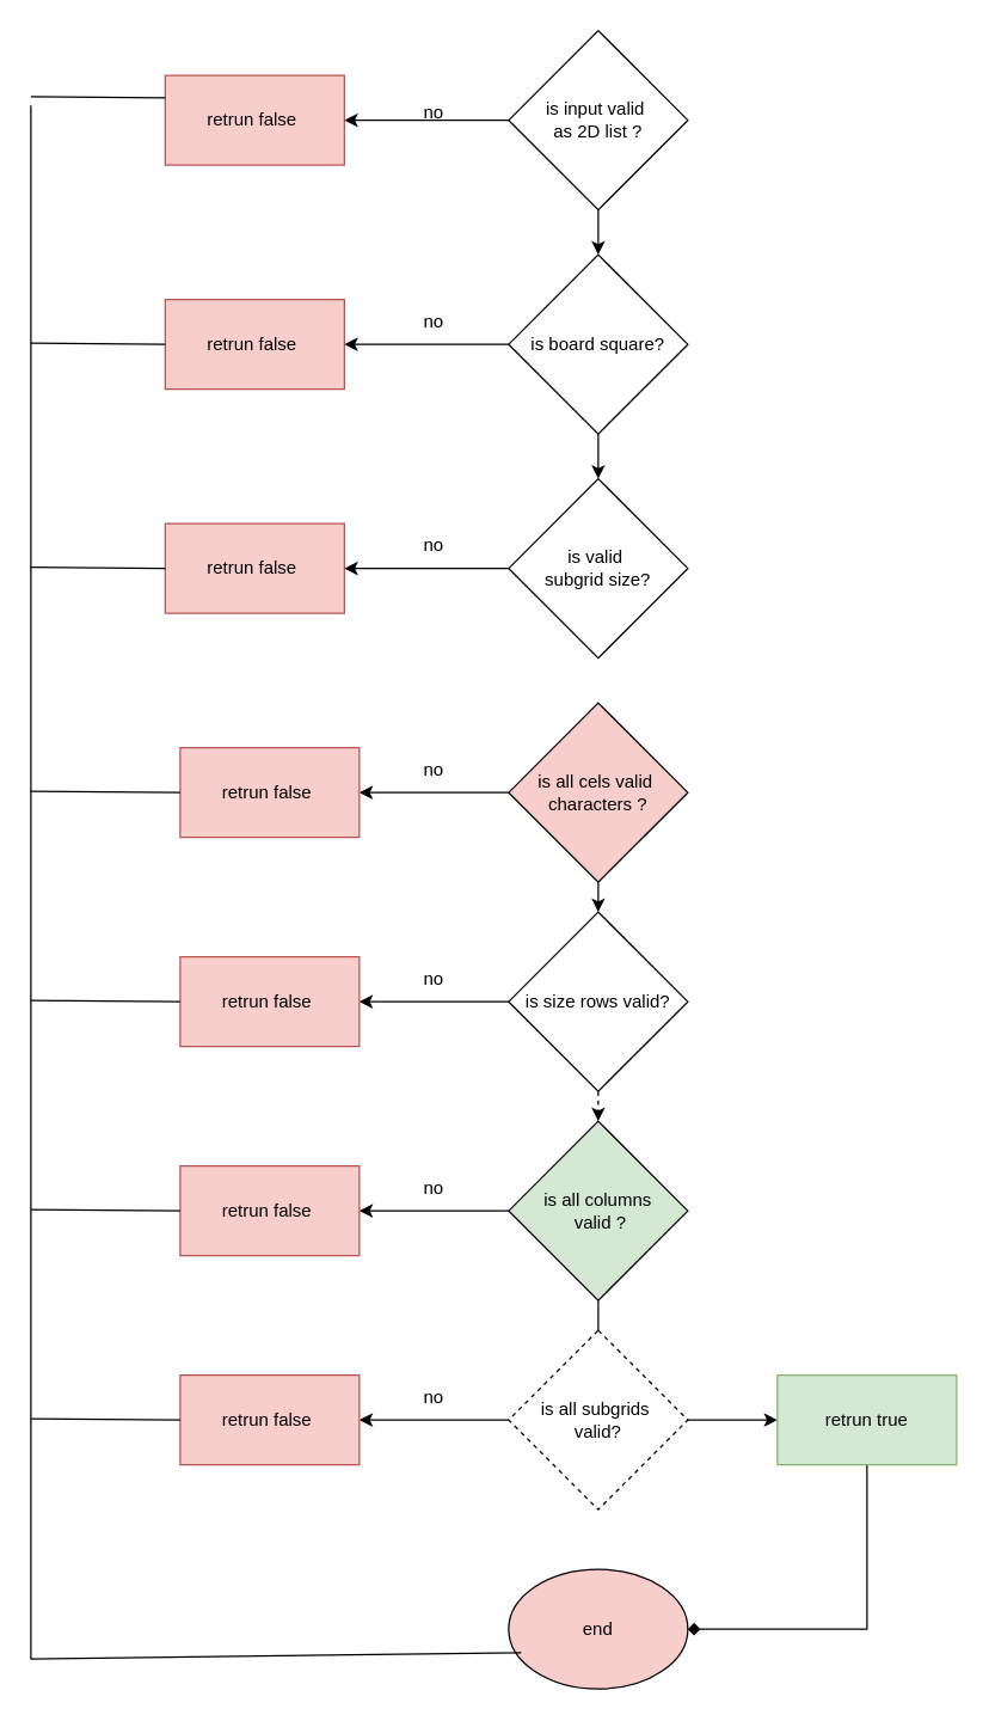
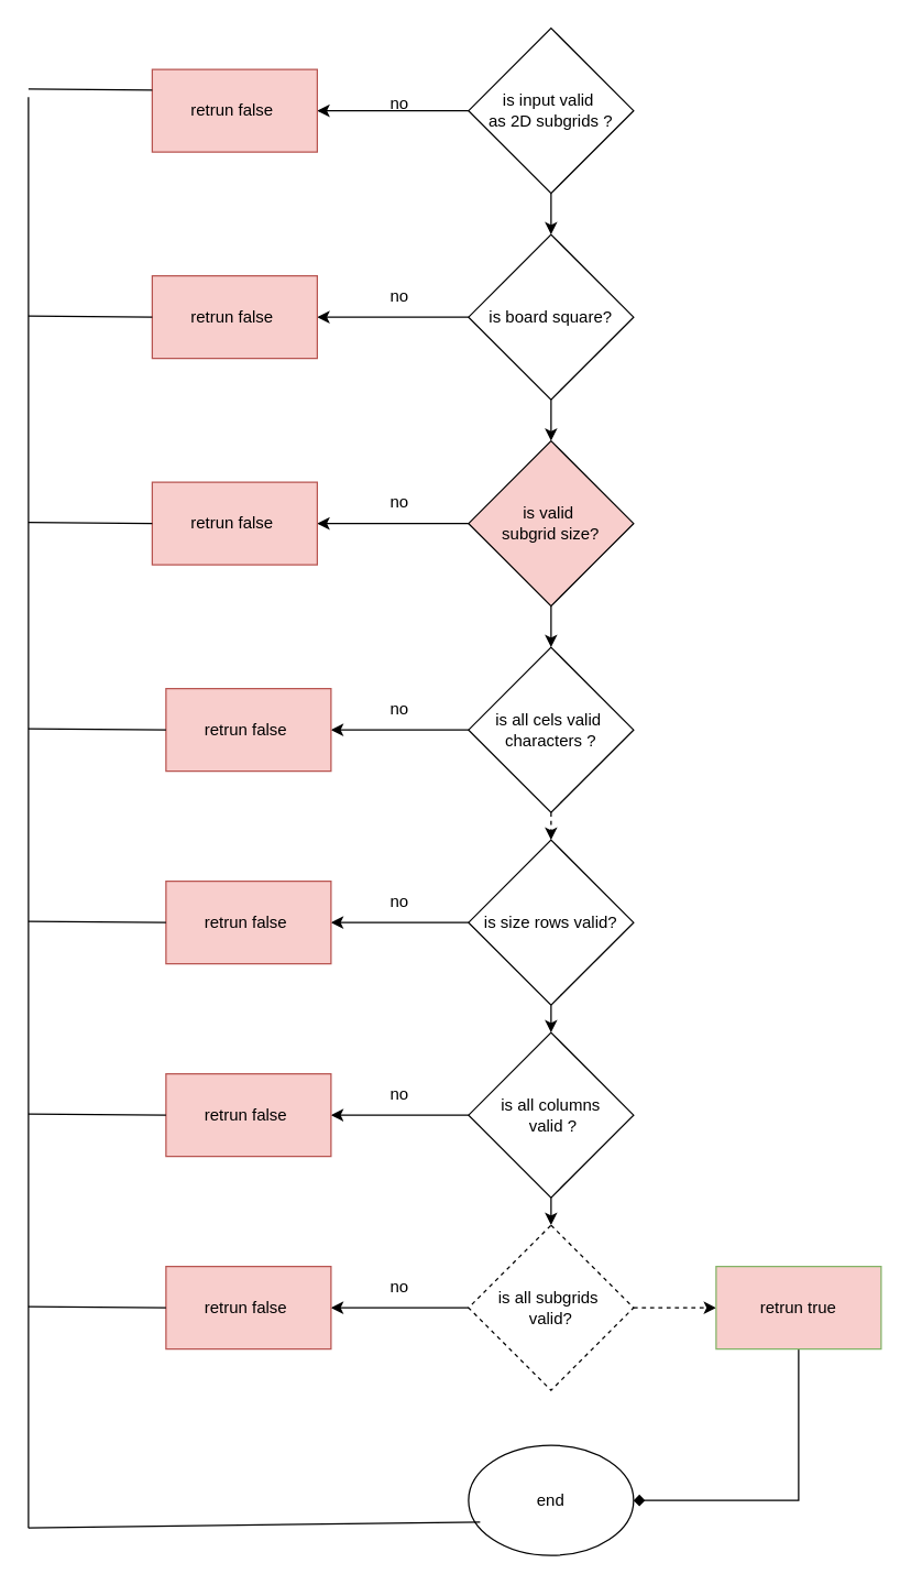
- <mxCell id="4" value="is input valid&amp;nbsp;&lt;div&gt;as 2D list ?&lt;/div&gt;" style="rhombus;whiteSpace=wrap;html=1;" vertex="1" parent="1"><mxGeometry x="340" y="20" width="120" height="120" as="geometry" /></mxCell>
+ <mxCell id="4" value="is input valid&amp;nbsp;&lt;div&gt;as 2D subgrids ?&lt;/div&gt;" style="rhombus;whiteSpace=wrap;html=1;" vertex="1" parent="1"><mxGeometry x="340" y="20" width="120" height="120" as="geometry" /></mxCell>
- <mxCell id="10" value="is valid&amp;nbsp;&lt;div&gt;subgrid size?&lt;/div&gt;" style="rhombus;whiteSpace=wrap;html=1;" vertex="1" parent="1"><mxGeometry x="340" y="320" width="120" height="120" as="geometry" /></mxCell>
+ <mxCell id="10" value="is valid&amp;nbsp;&lt;div&gt;subgrid size?&lt;/div&gt;" style="rhombus;whiteSpace=wrap;html=1;fillColor=#f8cecc;" vertex="1" parent="1"><mxGeometry x="340" y="320" width="120" height="120" as="geometry" /></mxCell>
+ <mxCell id="9" style="edgeStyle=orthogonalEdgeStyle;rounded=0;orthogonalLoop=1;jettySize=auto;html=1;exitX=0.5;exitY=1;exitDx=0;exitDy=0;entryX=0.5;entryY=0;entryDx=0;entryDy=0;" edge="1" parent="1" source="10" target="13"><mxGeometry relative="1" as="geometry" /></mxCell>
- <mxCell id="13" value="is all cels valid&amp;nbsp;&lt;div&gt;characters ?&lt;/div&gt;" style="rhombus;whiteSpace=wrap;html=1;fillColor=#f8cecc;" vertex="1" parent="1"><mxGeometry x="340" y="470" width="120" height="120" as="geometry" /></mxCell>
+ <mxCell id="13" value="is all cels valid&amp;nbsp;&lt;div&gt;characters ?&lt;/div&gt;" style="rhombus;whiteSpace=wrap;html=1;" vertex="1" parent="1"><mxGeometry x="340" y="470" width="120" height="120" as="geometry" /></mxCell>
- <mxCell id="12" style="edgeStyle=orthogonalEdgeStyle;rounded=0;orthogonalLoop=1;jettySize=auto;html=1;exitX=0.5;exitY=1;exitDx=0;exitDy=0;entryX=0.5;entryY=0;entryDx=0;entryDy=0;" edge="1" parent="1" source="13" target="16"><mxGeometry relative="1" as="geometry" /></mxCell>
+ <mxCell id="12" style="edgeStyle=orthogonalEdgeStyle;rounded=0;orthogonalLoop=1;jettySize=auto;html=1;exitX=0.5;exitY=1;exitDx=0;exitDy=0;entryX=0.5;entryY=0;entryDx=0;entryDy=0;dashed=1;" edge="1" parent="1" source="13" target="16"><mxGeometry relative="1" as="geometry" /></mxCell>
- <mxCell id="15" style="edgeStyle=orthogonalEdgeStyle;rounded=0;orthogonalLoop=1;jettySize=auto;html=1;exitX=0.5;exitY=1;exitDx=0;exitDy=0;entryX=0.5;entryY=0;entryDx=0;entryDy=0;dashed=1;" edge="1" parent="1" source="16" target="19"><mxGeometry relative="1" as="geometry" /></mxCell>
+ <mxCell id="15" style="edgeStyle=orthogonalEdgeStyle;rounded=0;orthogonalLoop=1;jettySize=auto;html=1;exitX=0.5;exitY=1;exitDx=0;exitDy=0;entryX=0.5;entryY=0;entryDx=0;entryDy=0;" edge="1" parent="1" source="16" target="19"><mxGeometry relative="1" as="geometry" /></mxCell>
- <mxCell id="19" value="is all columns&lt;div&gt;&amp;nbsp;valid ?&lt;/div&gt;" style="rhombus;whiteSpace=wrap;html=1;fillColor=#d5e8d4;" vertex="1" parent="1"><mxGeometry x="340" y="750" width="120" height="120" as="geometry" /></mxCell>
+ <mxCell id="19" value="is all columns&lt;div&gt;&amp;nbsp;valid ?&lt;/div&gt;" style="rhombus;whiteSpace=wrap;html=1;" vertex="1" parent="1"><mxGeometry x="340" y="750" width="120" height="120" as="geometry" /></mxCell>
- <mxCell id="18" style="edgeStyle=orthogonalEdgeStyle;rounded=0;orthogonalLoop=1;jettySize=auto;html=1;exitX=0.5;exitY=1;exitDx=0;exitDy=0;entryX=0.5;entryY=0;entryDx=0;entryDy=0;endArrow=none;" edge="1" parent="1" source="19" target="22"><mxGeometry relative="1" as="geometry" /></mxCell>
+ <mxCell id="18" style="edgeStyle=orthogonalEdgeStyle;rounded=0;orthogonalLoop=1;jettySize=auto;html=1;exitX=0.5;exitY=1;exitDx=0;exitDy=0;entryX=0.5;entryY=0;entryDx=0;entryDy=0;" edge="1" parent="1" source="19" target="22"><mxGeometry relative="1" as="geometry" /></mxCell>
- <mxCell id="21" style="edgeStyle=orthogonalEdgeStyle;rounded=0;orthogonalLoop=1;jettySize=auto;html=1;exitX=1;exitY=0.5;exitDx=0;exitDy=0;entryX=0;entryY=0.5;entryDx=0;entryDy=0;" edge="1" parent="1" source="22" target="41"><mxGeometry relative="1" as="geometry" /></mxCell>
+ <mxCell id="21" style="edgeStyle=orthogonalEdgeStyle;rounded=0;orthogonalLoop=1;jettySize=auto;html=1;exitX=1;exitY=0.5;exitDx=0;exitDy=0;entryX=0;entryY=0.5;entryDx=0;entryDy=0;dashed=1;" edge="1" parent="1" source="22" target="41"><mxGeometry relative="1" as="geometry" /></mxCell>
- <mxCell id="41" value="retrun true" style="rounded=0;whiteSpace=wrap;html=1;fillColor=#d5e8d4;strokeColor=#82b366;" vertex="1" parent="1"><mxGeometry x="520" y="920" width="120" height="60" as="geometry" /></mxCell>
+ <mxCell id="41" value="retrun true" style="rounded=0;whiteSpace=wrap;html=1;fillColor=#f8cecc;strokeColor=#82b366;" vertex="1" parent="1"><mxGeometry x="520" y="920" width="120" height="60" as="geometry" /></mxCell>
- <mxCell id="23" value="end" style="ellipse;whiteSpace=wrap;html=1;fillColor=#f8cecc;" vertex="1" parent="1"><mxGeometry x="340" y="1050" width="120" height="80" as="geometry" /></mxCell>
+ <mxCell id="23" value="end" style="ellipse;whiteSpace=wrap;html=1;" vertex="1" parent="1"><mxGeometry x="340" y="1050" width="120" height="80" as="geometry" /></mxCell>
